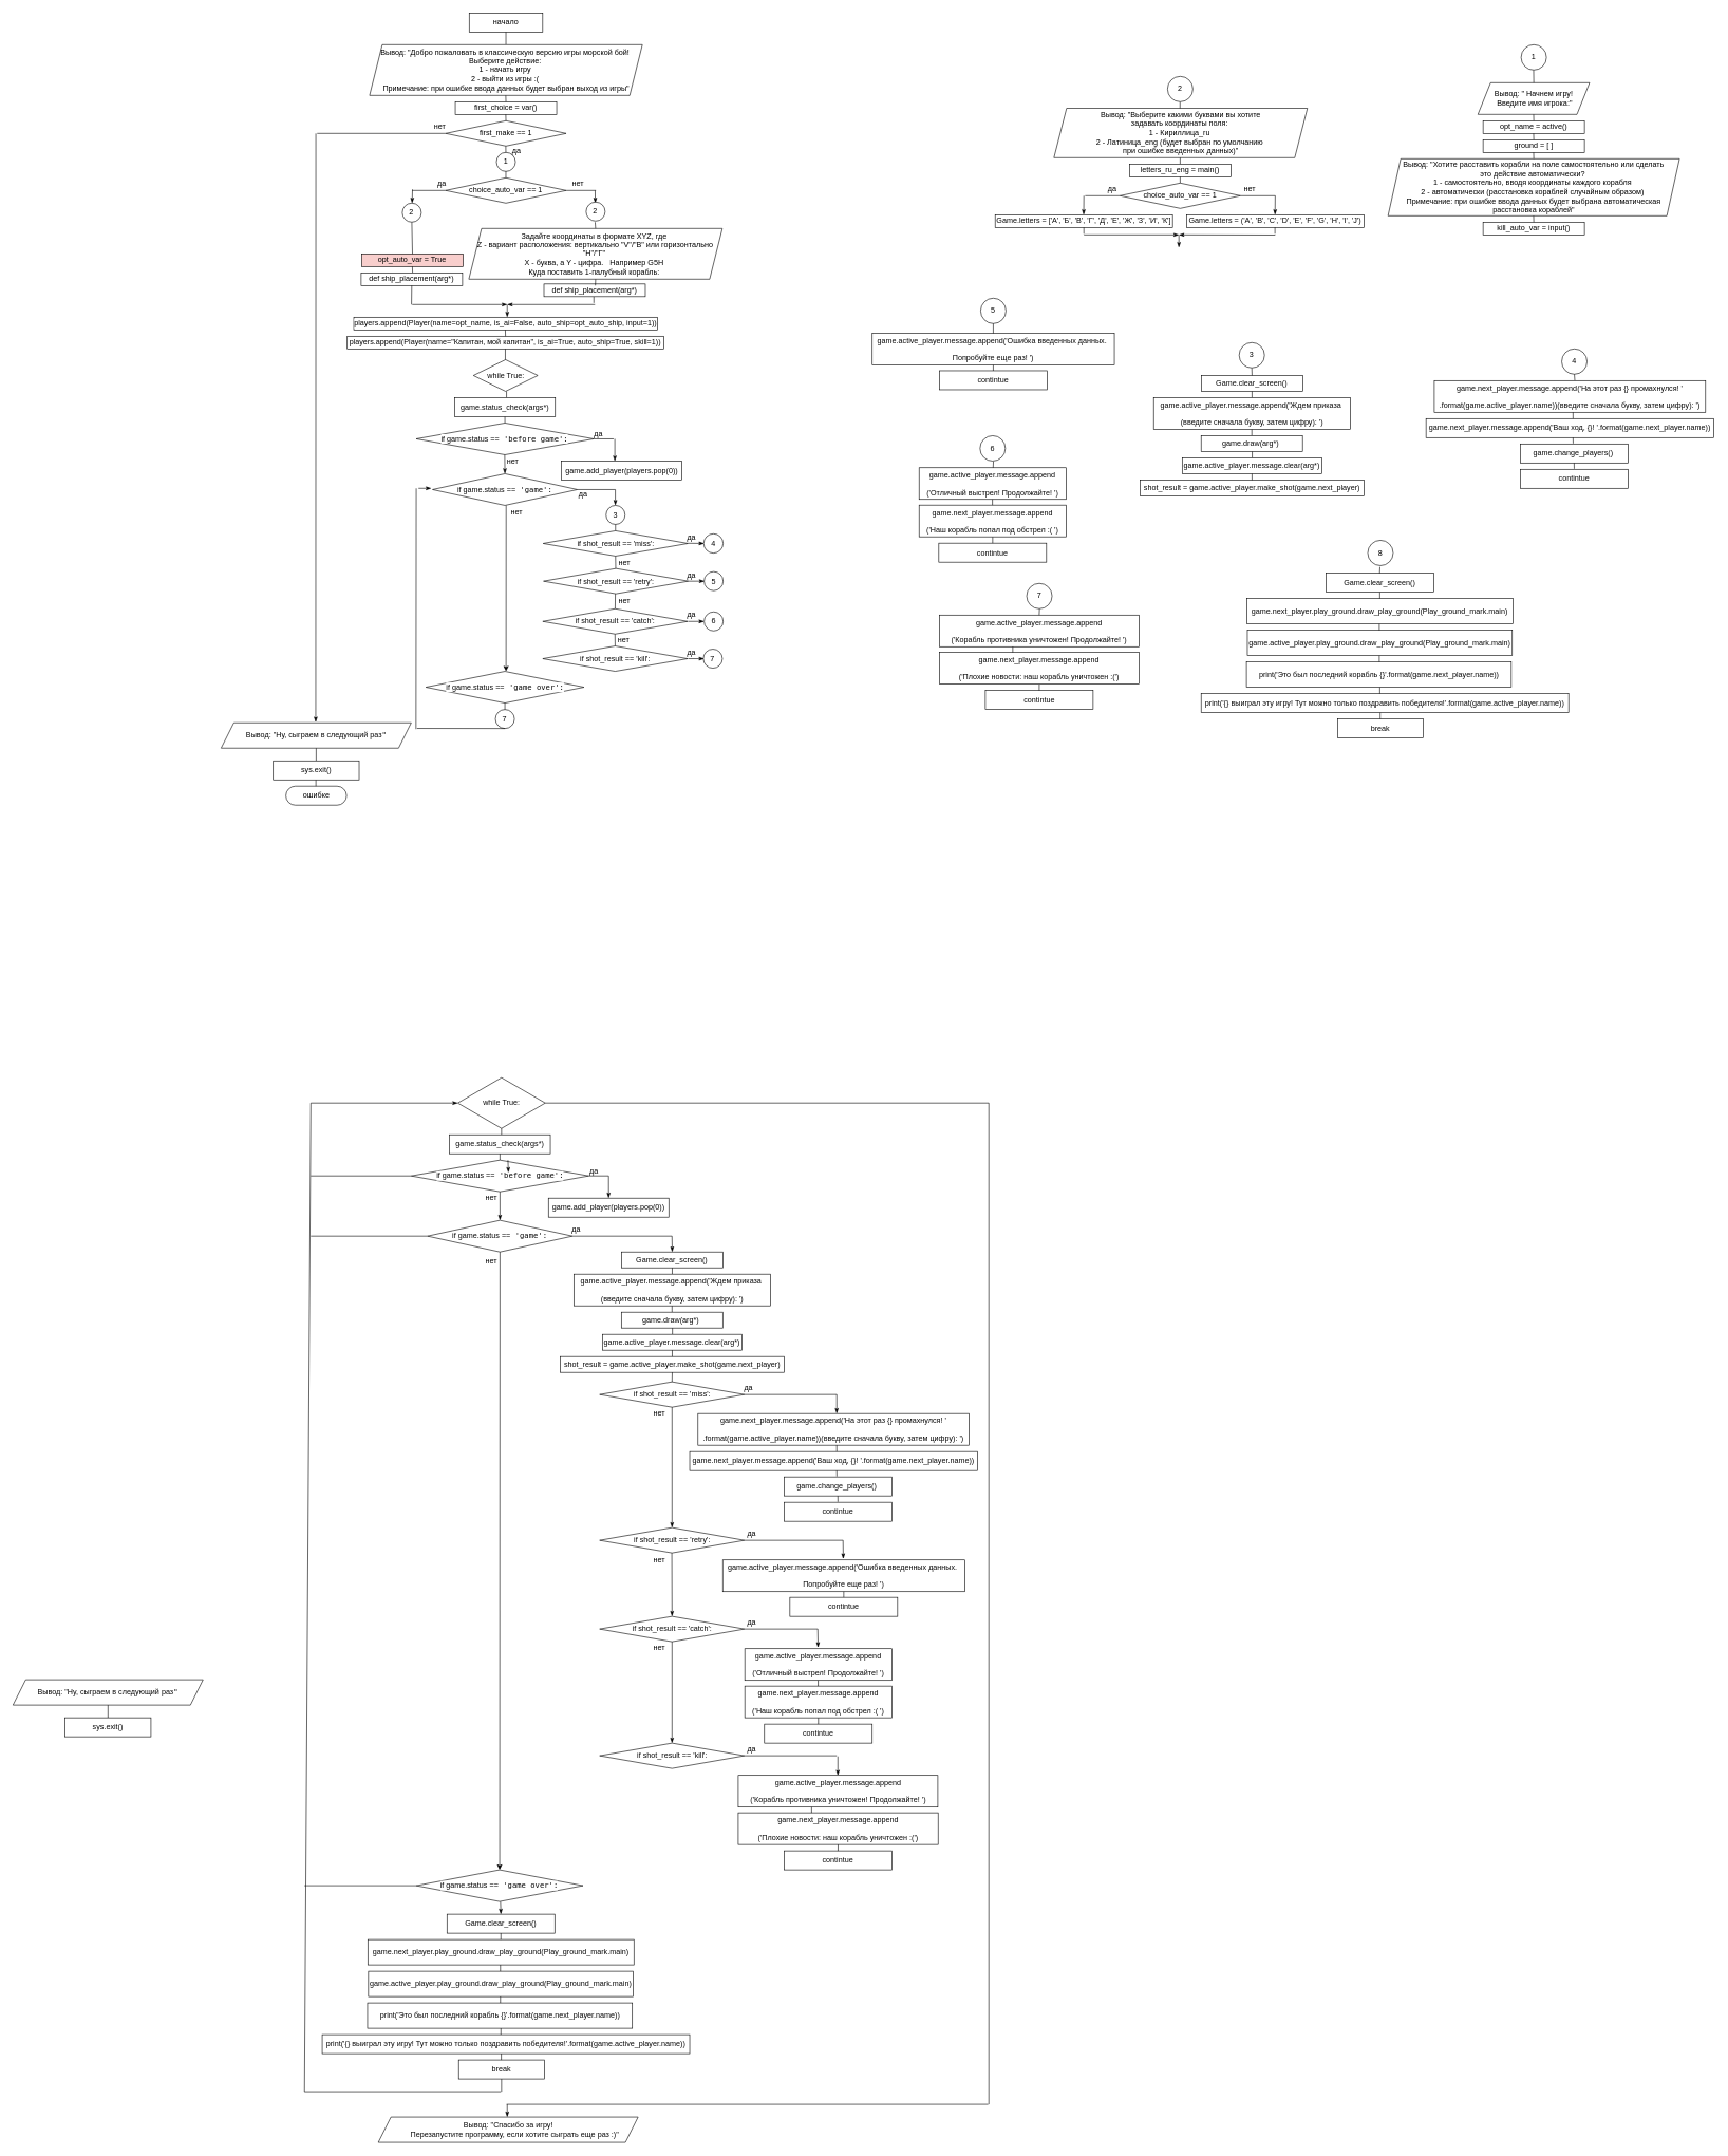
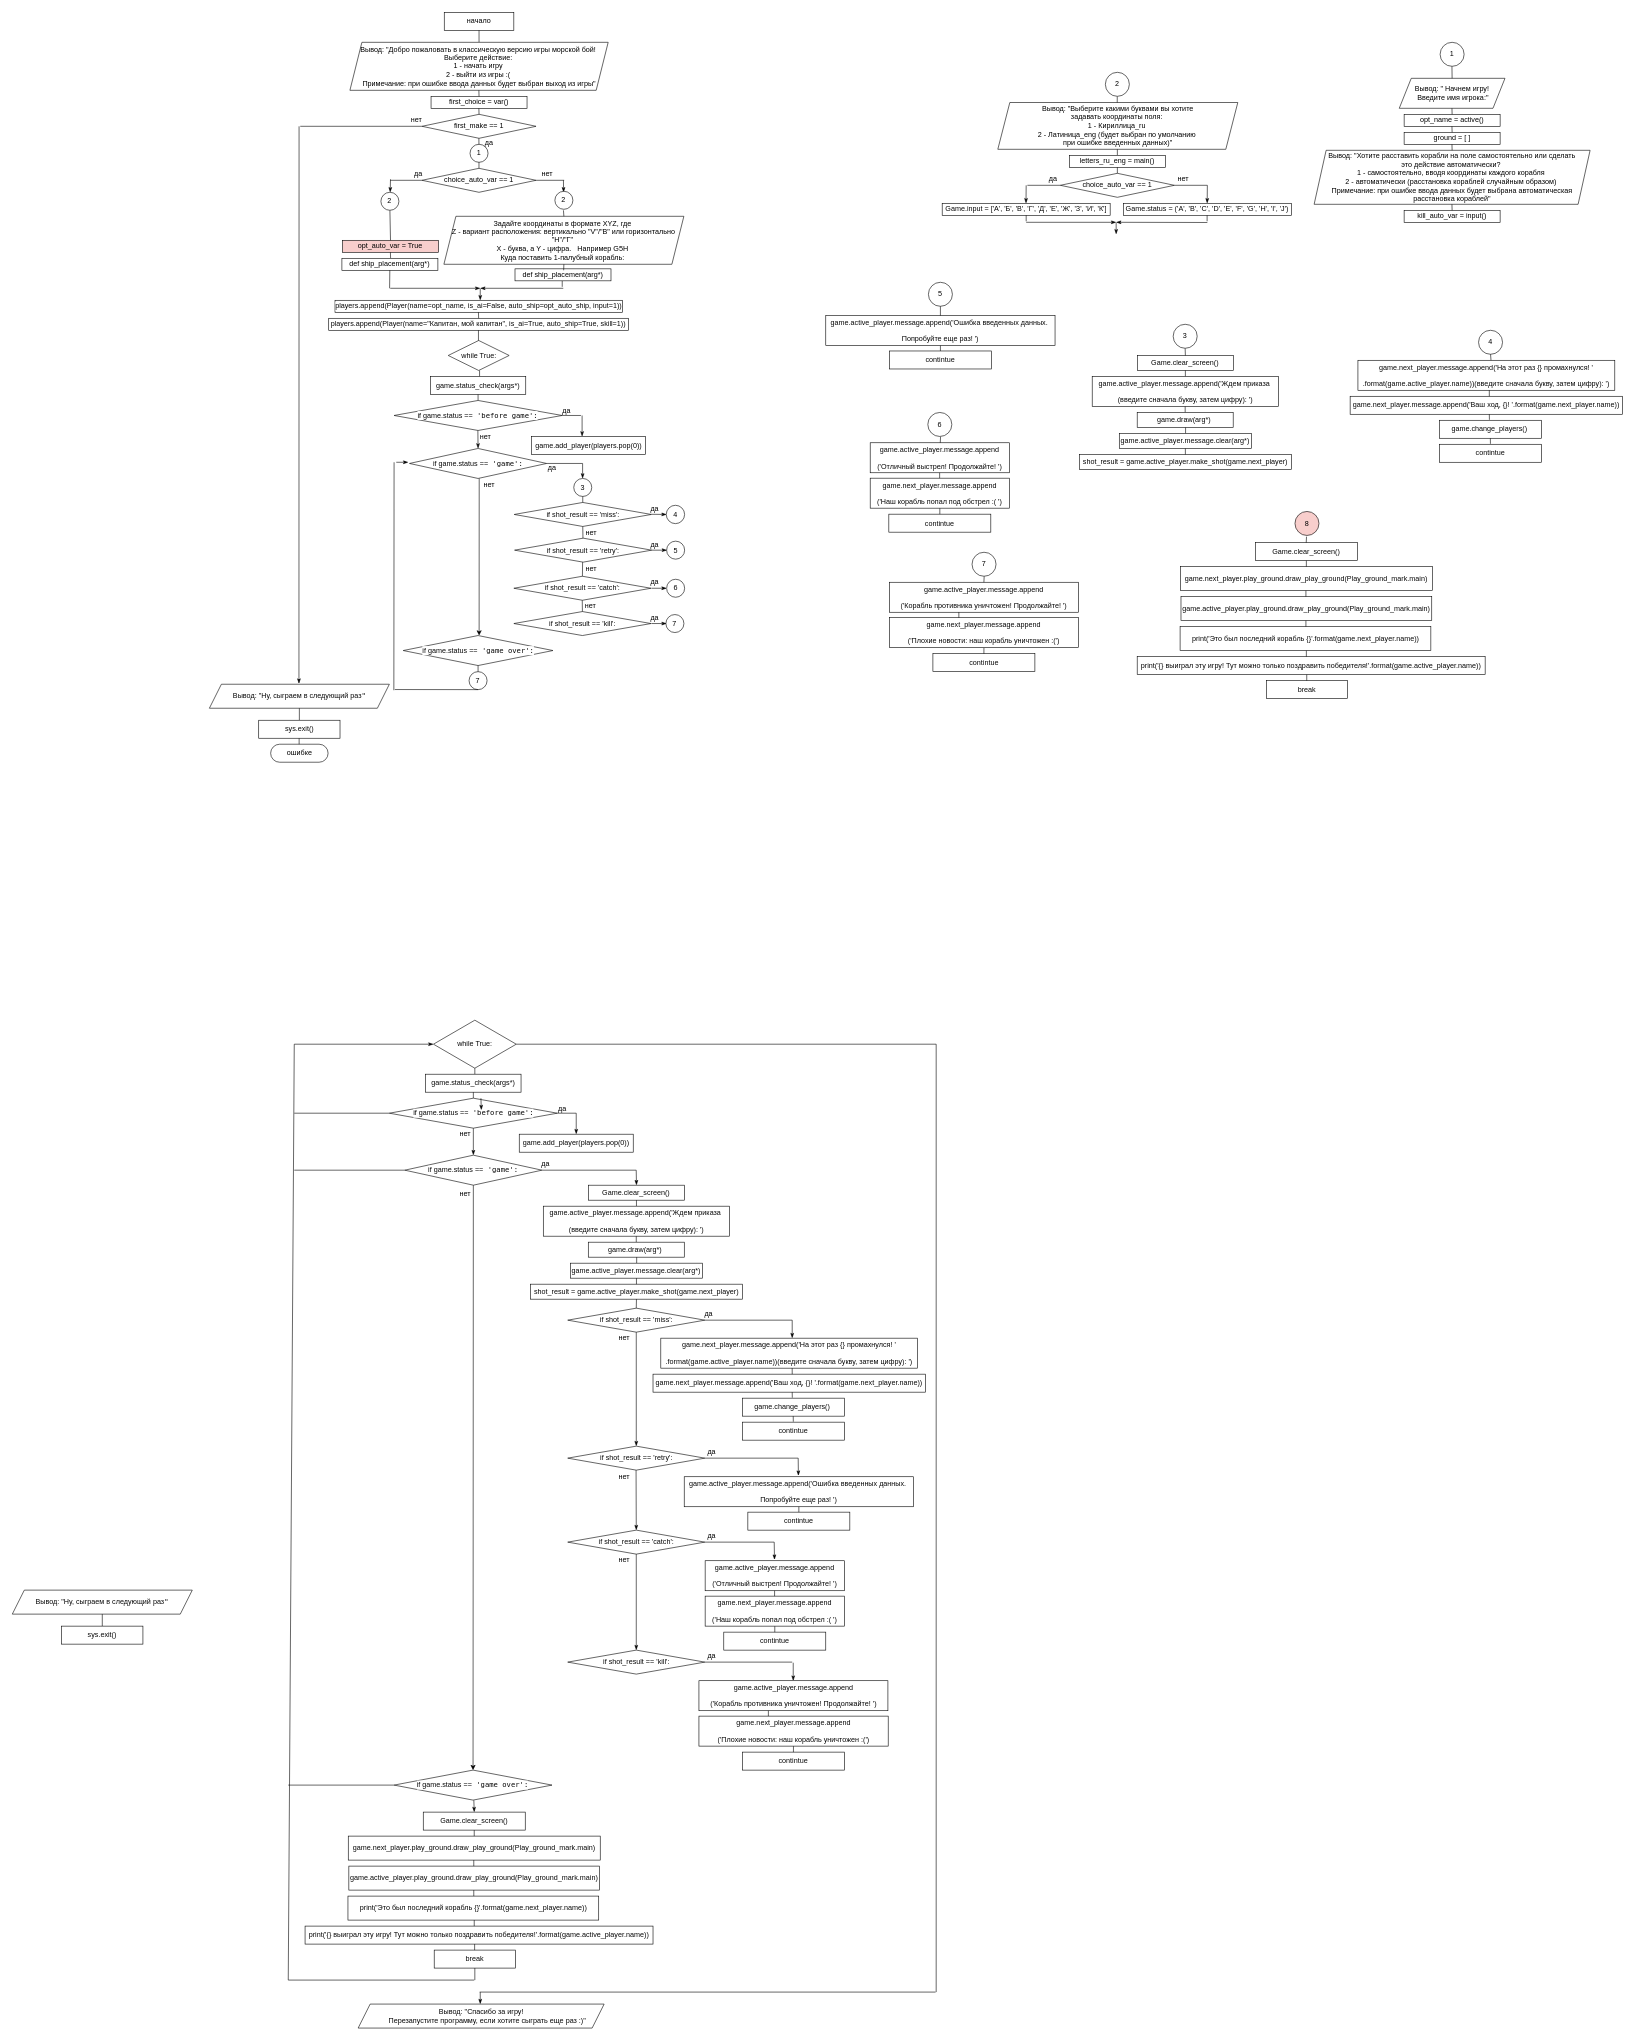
- <mxCell id="157" value="&lt;pre style=&quot;background-color: rgb(255 , 255 , 255)&quot;&gt;&lt;font face=&quot;Helvetica&quot; color=&quot;#080808&quot;&gt;Game.letters = ['А', 'Б', 'В', 'Г', 'Д', 'Е', 'Ж', 'З', 'И', 'К']&lt;/font&gt;&lt;/pre&gt;" style="rounded=0;whiteSpace=wrap;html=1;" parent="1" vertex="1"><mxGeometry x="1570" y="338.33" width="280" height="20" as="geometry" /></mxCell>
+ <mxCell id="157" value="&lt;pre style=&quot;background-color: rgb(255 , 255 , 255)&quot;&gt;&lt;font face=&quot;Helvetica&quot; color=&quot;#080808&quot;&gt;Game.input = ['А', 'Б', 'В', 'Г', 'Д', 'Е', 'Ж', 'З', 'И', 'К']&lt;/font&gt;&lt;/pre&gt;" style="rounded=0;whiteSpace=wrap;html=1;" parent="1" vertex="1"><mxGeometry x="1570" y="338.33" width="280" height="20" as="geometry" /></mxCell>
- <mxCell id="158" value="&lt;pre style=&quot;background-color: rgb(255 , 255 , 255)&quot;&gt;&lt;font face=&quot;Helvetica&quot; color=&quot;#080808&quot;&gt;Game.letters = ('A', 'B', 'C', 'D', 'E', 'F', 'G', 'H', 'I', 'J')&lt;/font&gt;&lt;/pre&gt;" style="rounded=0;whiteSpace=wrap;html=1;" parent="1" vertex="1"><mxGeometry x="1872" y="338.33" width="280" height="20" as="geometry" /></mxCell>
+ <mxCell id="158" value="&lt;pre style=&quot;background-color: rgb(255 , 255 , 255)&quot;&gt;&lt;font face=&quot;Helvetica&quot; color=&quot;#080808&quot;&gt;Game.status = ('A', 'B', 'C', 'D', 'E', 'F', 'G', 'H', 'I', 'J')&lt;/font&gt;&lt;/pre&gt;" style="rounded=0;whiteSpace=wrap;html=1;" parent="1" vertex="1"><mxGeometry x="1872" y="338.33" width="280" height="20" as="geometry" /></mxCell>
- <mxCell id="254" value="8" style="ellipse;whiteSpace=wrap;html=1;aspect=fixed;" parent="1" vertex="1"><mxGeometry x="2158.05" y="852" width="40" height="40" as="geometry" /></mxCell>
+ <mxCell id="254" value="8" style="ellipse;whiteSpace=wrap;html=1;aspect=fixed;fillColor=#f8cecc;" parent="1" vertex="1"><mxGeometry x="2158.05" y="852" width="40" height="40" as="geometry" /></mxCell>
